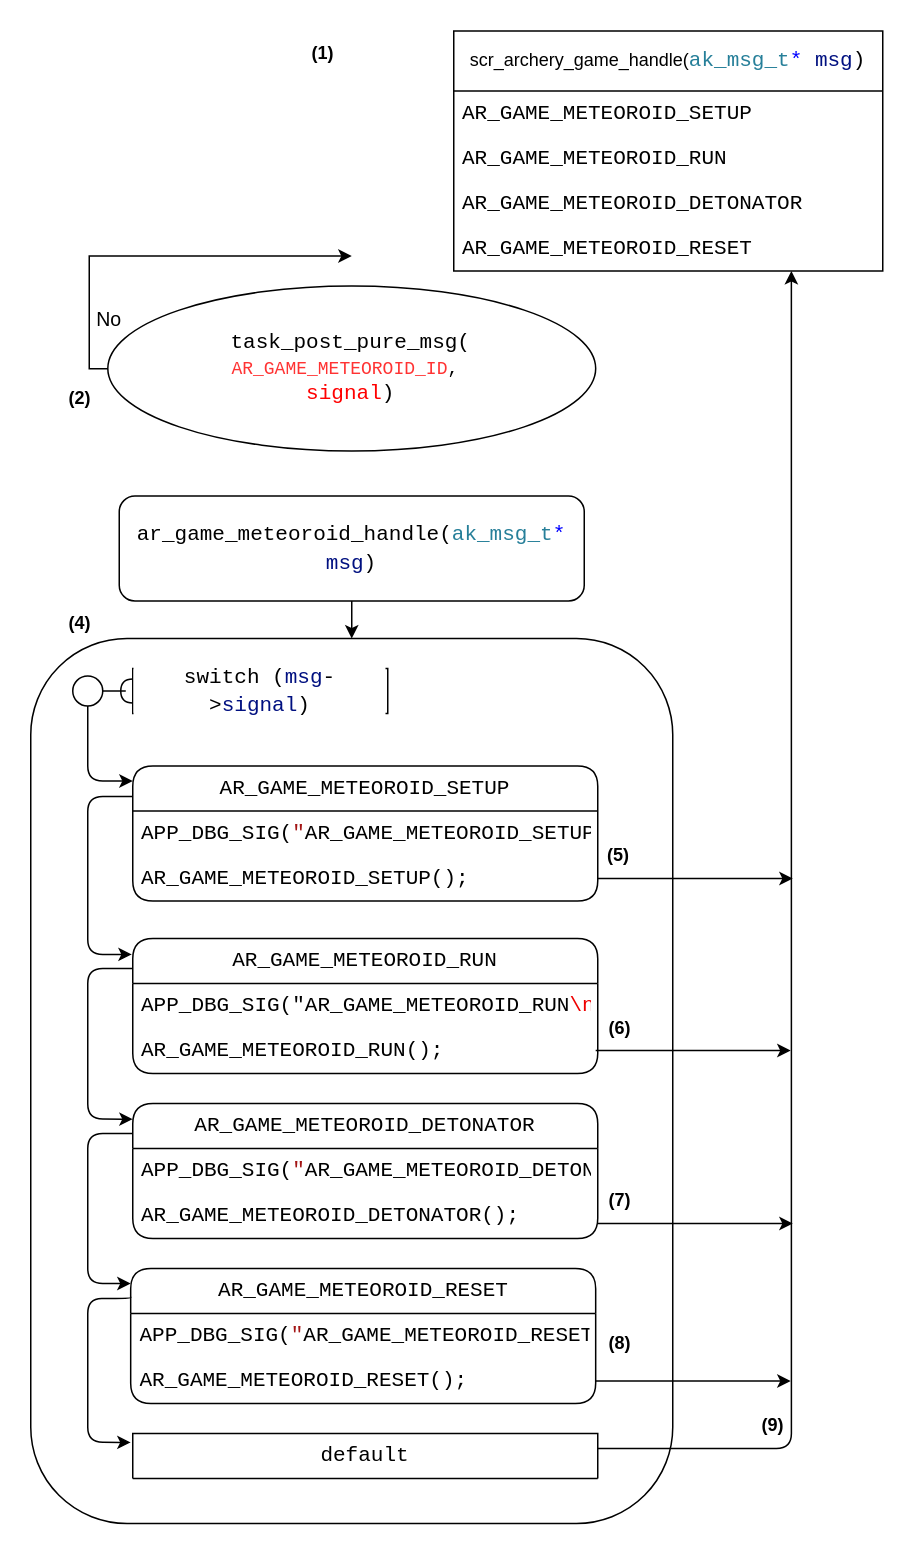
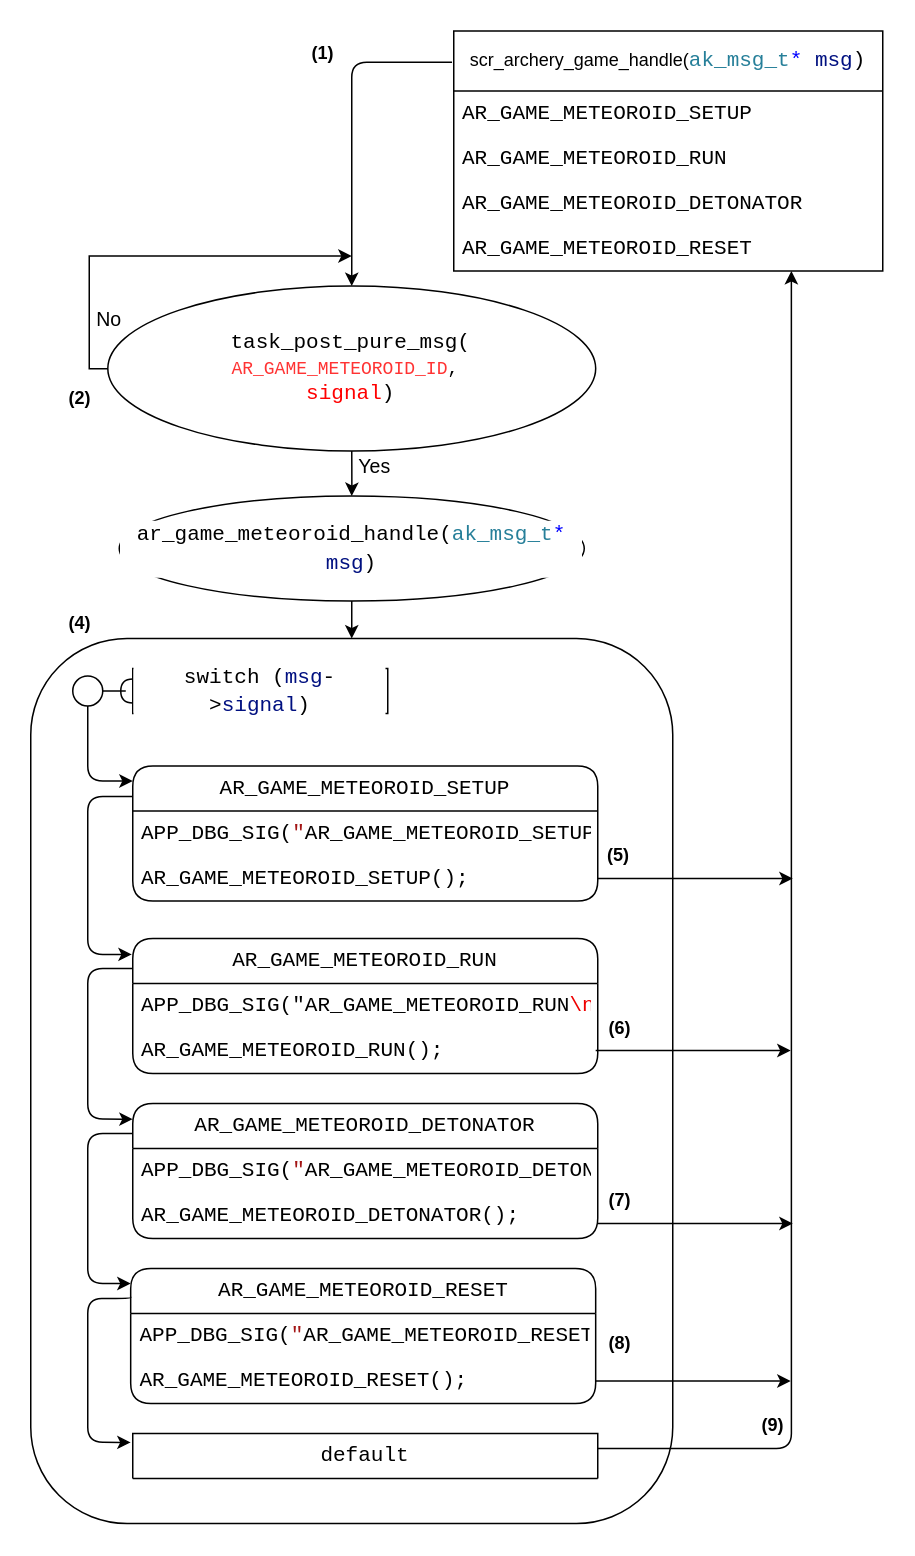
+ <mxCell id="29" value="" style="edgeStyle=orthogonalEdgeStyle;rounded=1;orthogonalLoop=1;jettySize=auto;html=1;entryX=0.5;entryY=0;entryDx=0;entryDy=0;exitX=-0.004;exitY=0.13;exitDx=0;exitDy=0;exitPerimeter=0;" parent="1" source="43" target="35" edge="1"><mxGeometry relative="1" as="geometry"><mxPoint x="234" y="200" as="targetPoint" /><Array as="points"><mxPoint x="234" y="41" /></Array><mxPoint x="302" y="150" as="sourcePoint" /></mxGeometry></mxCell>
+ <mxCell id="18" value="" style="edgeStyle=orthogonalEdgeStyle;rounded=1;orthogonalLoop=1;jettySize=auto;html=1;" parent="1" source="35" target="3" edge="1"><mxGeometry relative="1" as="geometry" /></mxCell>
+ <mxCell id="19" value="&lt;font style=&quot;font-size: 13px;&quot;&gt;Yes&lt;/font&gt;" style="edgeLabel;html=1;align=center;verticalAlign=middle;resizable=0;points=[];rounded=1;" parent="18" vertex="1" connectable="0"><mxGeometry x="-0.072" y="1" relative="1" as="geometry"><mxPoint x="13" y="-4" as="offset" /></mxGeometry></mxCell>
- <mxCell id="3" value="&lt;div style=&quot;background-color: rgb(255, 255, 255); font-family: Consolas, &amp;quot;Courier New&amp;quot;, monospace; font-size: 14px; line-height: 19px;&quot;&gt;ar_game_meteoroid_handle(&lt;span style=&quot;color: #267f99;&quot;&gt;ak_msg_t&lt;/span&gt;&lt;span style=&quot;color: #0000ff;&quot;&gt;*&lt;/span&gt; &lt;span style=&quot;color: #001080;&quot;&gt;msg&lt;/span&gt;)&lt;/div&gt;" style="rounded=1;whiteSpace=wrap;html=1;fontSize=12;glass=0;strokeWidth=1;shadow=0;" parent="1" vertex="1"><mxGeometry x="79" y="330" width="310" height="70" as="geometry" /></mxCell>
+ <mxCell id="3" value="&lt;div style=&quot;background-color: rgb(255, 255, 255); font-family: Consolas, &amp;quot;Courier New&amp;quot;, monospace; font-size: 14px; line-height: 19px;&quot;&gt;ar_game_meteoroid_handle(&lt;span style=&quot;color: #267f99;&quot;&gt;ak_msg_t&lt;/span&gt;&lt;span style=&quot;color: #0000ff;&quot;&gt;*&lt;/span&gt; &lt;span style=&quot;color: #001080;&quot;&gt;msg&lt;/span&gt;)&lt;/div&gt;" style="ellipse;whiteSpace=wrap;html=1;fontSize=12;glass=0;strokeWidth=1;shadow=0;" parent="1" vertex="1"><mxGeometry x="79" y="330" width="310" height="70" as="geometry" /></mxCell>
